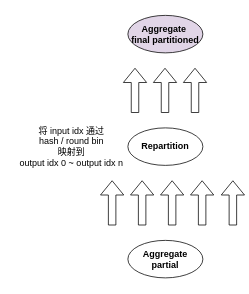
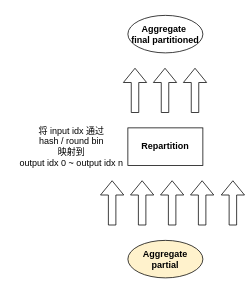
- <mxCell id="4" value="&lt;div&gt;&lt;b&gt;Aggregate&amp;nbsp;&lt;/b&gt;&lt;/div&gt;&lt;div&gt;&lt;b&gt;final partitioned&lt;/b&gt;&lt;/div&gt;" style="ellipse;whiteSpace=wrap;html=1;fillColor=#e1d5e7;" vertex="1" parent="1"><mxGeometry x="170" y="20" width="100" height="50" as="geometry" /></mxCell>
+ <mxCell id="4" value="&lt;div&gt;&lt;b&gt;Aggregate&amp;nbsp;&lt;/b&gt;&lt;/div&gt;&lt;div&gt;&lt;b&gt;final partitioned&lt;/b&gt;&lt;/div&gt;" style="ellipse;whiteSpace=wrap;html=1;" vertex="1" parent="1"><mxGeometry x="170" y="20" width="100" height="50" as="geometry" /></mxCell>
- <mxCell id="2" value="&lt;b&gt;Repartition&lt;/b&gt;" style="ellipse;whiteSpace=wrap;html=1;" vertex="1" parent="1"><mxGeometry x="170" y="170" width="100" height="50" as="geometry" /></mxCell>
+ <mxCell id="2" value="&lt;b&gt;Repartition&lt;/b&gt;" style="whiteSpace=wrap;html=1;rounded=0;" vertex="1" parent="1"><mxGeometry x="170" y="170" width="100" height="50" as="geometry" /></mxCell>
- <mxCell id="3" value="&lt;b&gt;Aggregate partial&lt;/b&gt;" style="ellipse;whiteSpace=wrap;html=1;" vertex="1" parent="1"><mxGeometry x="170" y="320" width="100" height="50" as="geometry" /></mxCell>
+ <mxCell id="3" value="&lt;b&gt;Aggregate partial&lt;/b&gt;" style="ellipse;whiteSpace=wrap;html=1;fillColor=#fff2cc;" vertex="1" parent="1"><mxGeometry x="170" y="320" width="100" height="50" as="geometry" /></mxCell>
